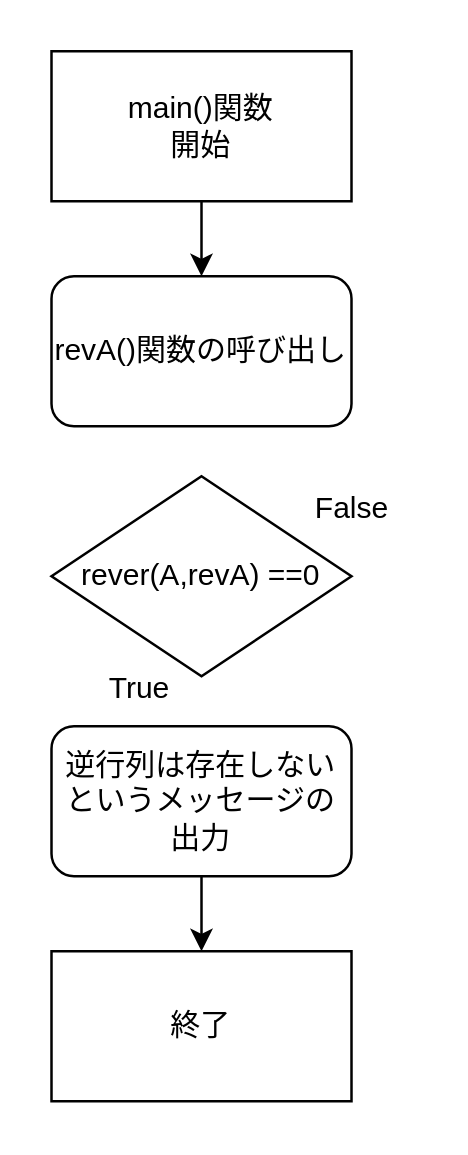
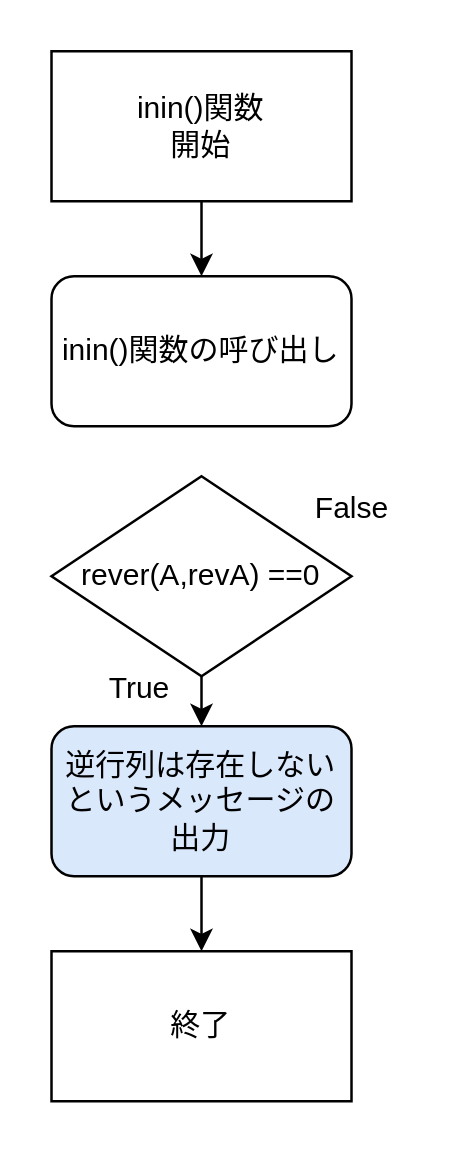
- <mxCell id="3" value="main()関数&lt;div&gt;開始&lt;/div&gt;" style="rounded=0;whiteSpace=wrap;html=1;" vertex="1" parent="1"><mxGeometry x="20" width="120" height="60" as="geometry" y="20" /></mxCell>
+ <mxCell id="3" value="inin()関数&lt;div&gt;開始&lt;/div&gt;" style="rounded=0;whiteSpace=wrap;html=1;" vertex="1" parent="1"><mxGeometry x="20" width="120" height="60" as="geometry" y="20" /></mxCell>
- <mxCell id="6" value="revA()関数の呼び出し" style="rounded=1;whiteSpace=wrap;html=1;" vertex="1" parent="1"><mxGeometry x="20" y="110" width="120" height="60" as="geometry" /></mxCell>
+ <mxCell id="6" value="inin()関数の呼び出し" style="rounded=1;whiteSpace=wrap;html=1;" vertex="1" parent="1"><mxGeometry x="20" y="110" width="120" height="60" as="geometry" /></mxCell>
+ <mxCell id="7" style="edgeStyle=orthogonalEdgeStyle;rounded=0;orthogonalLoop=1;jettySize=auto;html=1;exitX=0.5;exitY=1;exitDx=0;exitDy=0;entryX=0.5;entryY=0;entryDx=0;entryDy=0;" edge="1" parent="1" source="8" target="5"><mxGeometry relative="1" as="geometry" /></mxCell>
- <mxCell id="5" value="逆行列は存在しないというメッセージの出力" style="rounded=1;whiteSpace=wrap;html=1;" vertex="1" parent="1"><mxGeometry x="20" y="290" width="120" height="60" as="geometry" /></mxCell>
+ <mxCell id="5" value="逆行列は存在しないというメッセージの出力" style="rounded=1;whiteSpace=wrap;html=1;fillColor=#dae8fc;" vertex="1" parent="1"><mxGeometry x="20" y="290" width="120" height="60" as="geometry" /></mxCell>
